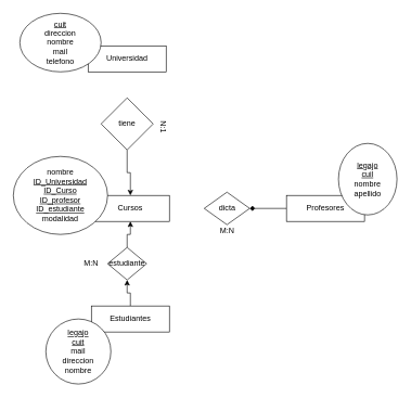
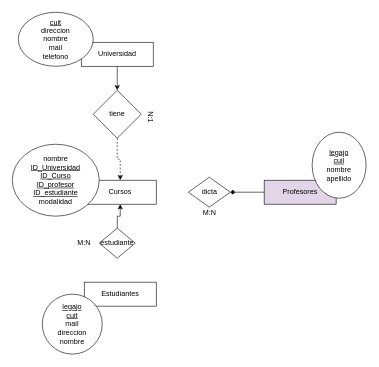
+ <mxCell id="15" value="" style="edgeStyle=orthogonalEdgeStyle;rounded=0;orthogonalLoop=1;jettySize=auto;html=1;" edge="1" parent="1" source="16" target="19"><mxGeometry relative="1" as="geometry" /></mxCell>
- <mxCell id="18" value="" style="edgeStyle=orthogonalEdgeStyle;rounded=0;orthogonalLoop=1;jettySize=auto;html=1;" edge="1" parent="1" source="19" target="2"><mxGeometry relative="1" as="geometry" /></mxCell>
+ <mxCell id="18" value="" style="edgeStyle=orthogonalEdgeStyle;rounded=0;orthogonalLoop=1;jettySize=auto;html=1;dashed=1;" edge="1" parent="1" source="19" target="2"><mxGeometry relative="1" as="geometry" /></mxCell>
- <mxCell id="6" value="Profesores" style="rounded=0;whiteSpace=wrap;html=1;" vertex="1" parent="1"><mxGeometry x="440" y="300" width="120" height="40" as="geometry" /></mxCell>
+ <mxCell id="6" value="Profesores" style="rounded=0;whiteSpace=wrap;html=1;fillColor=#e1d5e7;" vertex="1" parent="1"><mxGeometry x="440" y="300" width="120" height="40" as="geometry" /></mxCell>
- <mxCell id="3" value="" style="edgeStyle=orthogonalEdgeStyle;rounded=0;orthogonalLoop=1;jettySize=auto;html=1;" edge="1" parent="1" source="4" target="10"><mxGeometry relative="1" as="geometry" /></mxCell>
